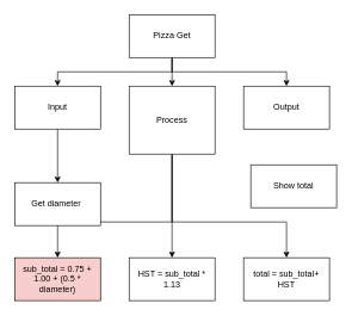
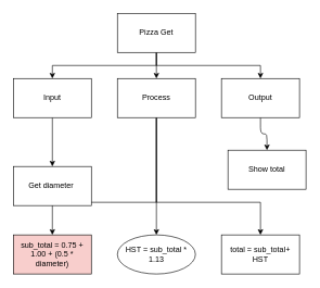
- <mxCell id="11" value="Process" style="rounded=0;whiteSpace=wrap;html=1;" parent="1" vertex="1"><mxGeometry x="180" y="120" width="120" height="95" as="geometry" /></mxCell>
+ <mxCell id="11" value="Process" style="rounded=0;whiteSpace=wrap;html=1;" parent="1" vertex="1"><mxGeometry x="180" y="120" width="120" height="60" as="geometry" /></mxCell>
+ <mxCell id="12" style="edgeStyle=orthogonalEdgeStyle;html=1;exitX=0.5;exitY=1;exitDx=0;exitDy=0;entryX=0.5;entryY=0;entryDx=0;entryDy=0;" parent="1" source="13" target="16" edge="1"><mxGeometry relative="1" as="geometry" /></mxCell>
- <mxCell id="15" value="HST = sub_total *&lt;br&gt;1.13" style="rounded=0;whiteSpace=wrap;html=1;" parent="1" vertex="1"><mxGeometry x="180" y="360" width="120" height="60" as="geometry" /></mxCell>
+ <mxCell id="15" value="HST = sub_total *&lt;br&gt;1.13" style="ellipse;whiteSpace=wrap;html=1;" parent="1" vertex="1"><mxGeometry x="180" y="360" width="120" height="60" as="geometry" /></mxCell>
